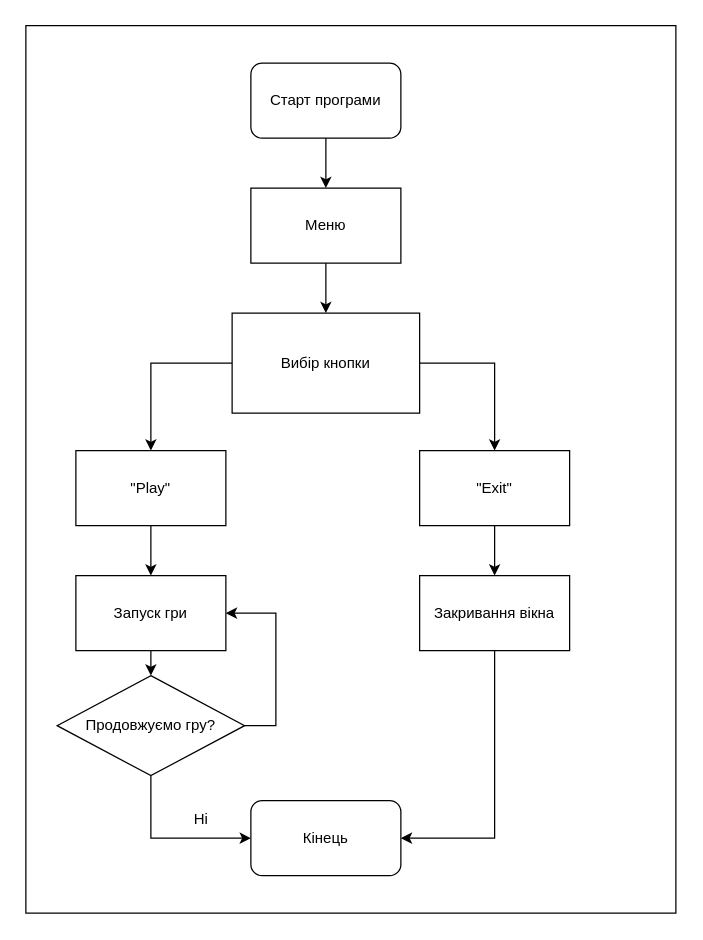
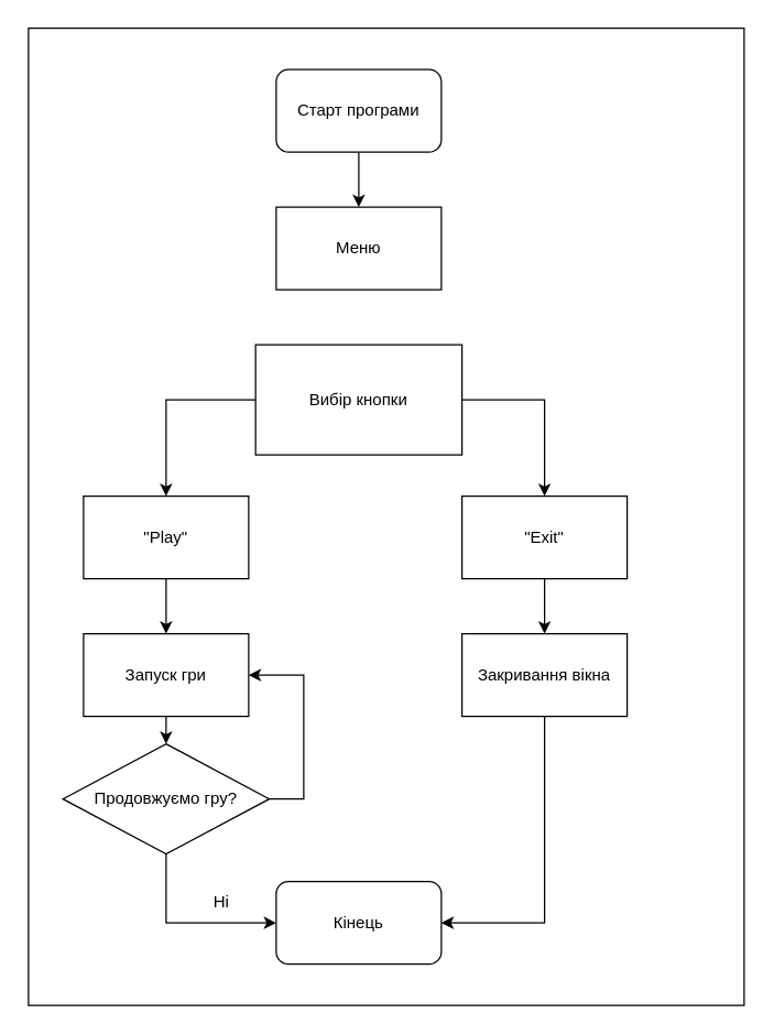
- <mxCell id="10" value="" style="endArrow=classic;html=1;rounded=0;entryX=0.5;entryY=0;entryDx=0;entryDy=0;exitX=0.5;exitY=1;exitDx=0;exitDy=0;" parent="1" source="5" target="4" edge="1"><mxGeometry width="50" height="50" relative="1" as="geometry"><mxPoint x="250" y="470" as="sourcePoint" /><mxPoint x="300" y="420" as="targetPoint" /><Array as="points" /></mxGeometry></mxCell>
